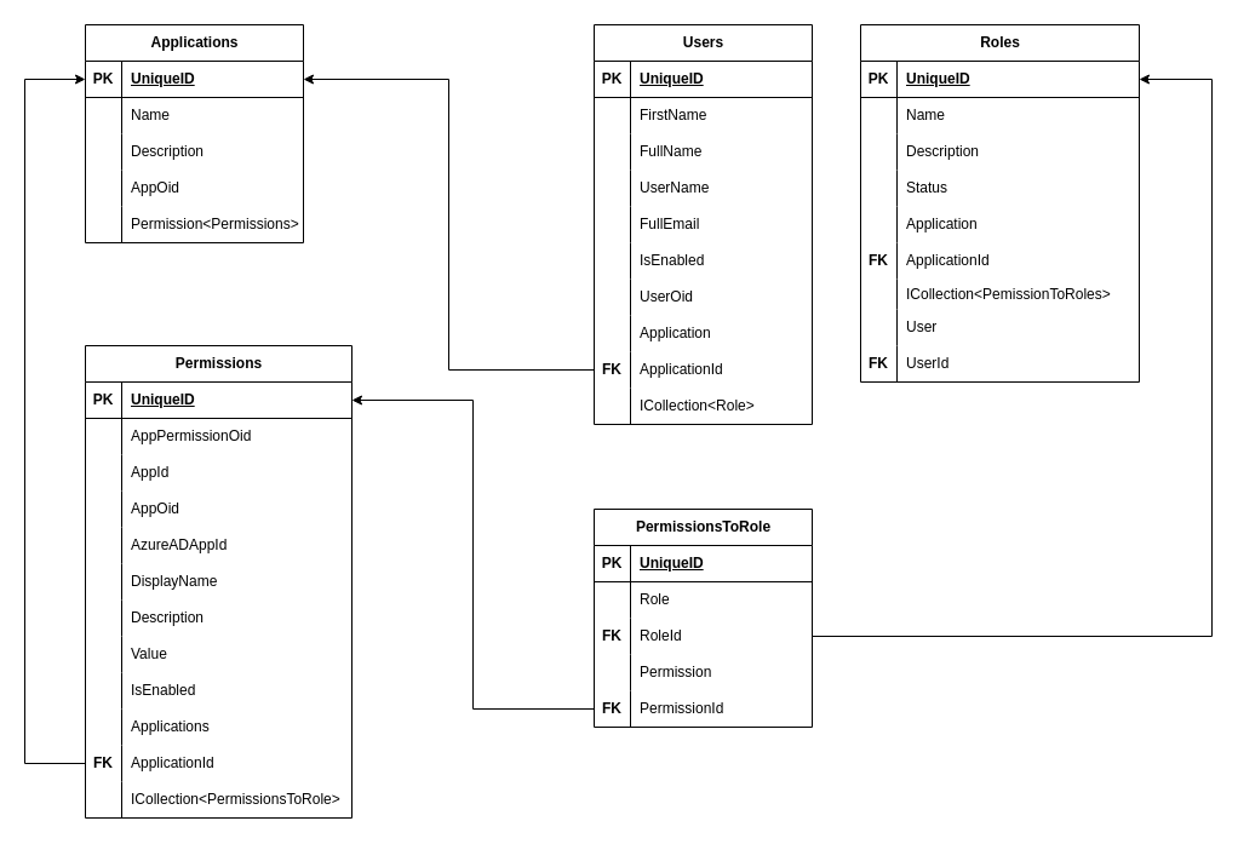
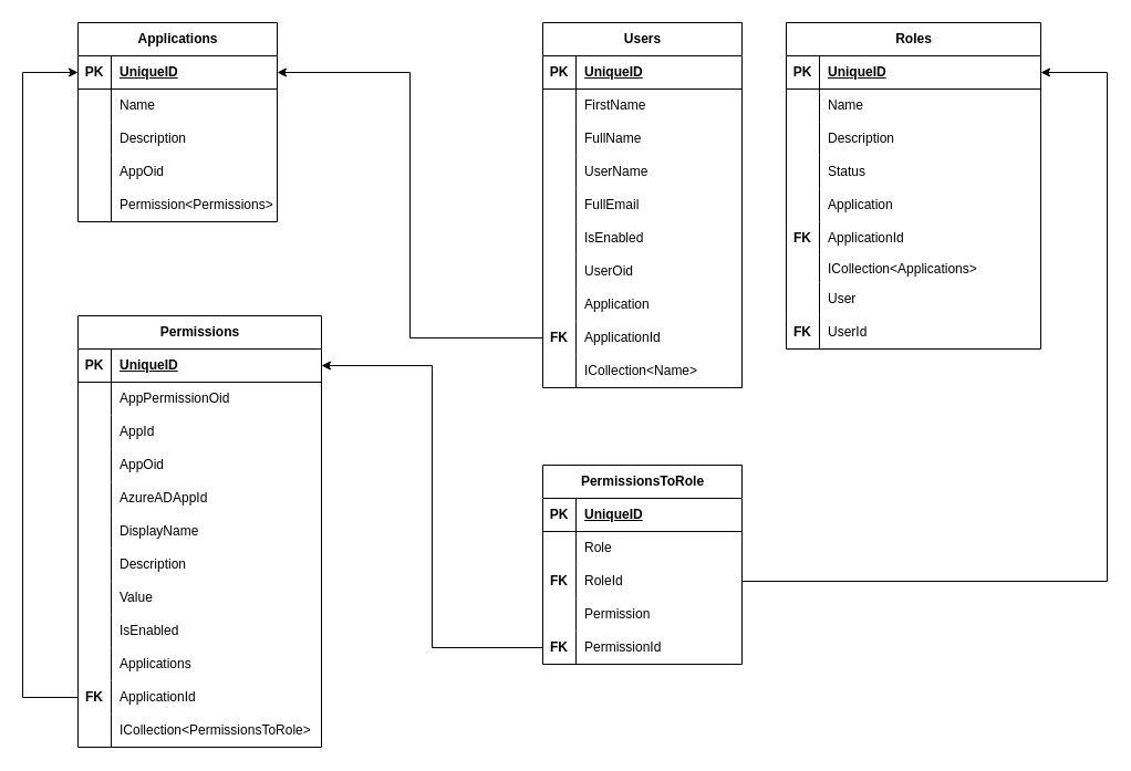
- <mxCell id="55" value="ICollection&amp;lt;PemissionToRoles&amp;gt;" style="shape=partialRectangle;connectable=0;fillColor=none;top=0;left=0;bottom=0;right=0;align=left;spacingLeft=6;overflow=hidden;whiteSpace=wrap;html=1;" parent="53" vertex="1"><mxGeometry x="30" width="200" height="25" as="geometry"><mxRectangle width="200" height="25" as="alternateBounds" /></mxGeometry></mxCell>
+ <mxCell id="55" value="ICollection&amp;lt;Applications&amp;gt;" style="shape=partialRectangle;connectable=0;fillColor=none;top=0;left=0;bottom=0;right=0;align=left;spacingLeft=6;overflow=hidden;whiteSpace=wrap;html=1;" parent="53" vertex="1"><mxGeometry x="30" width="200" height="25" as="geometry"><mxRectangle width="200" height="25" as="alternateBounds" /></mxGeometry></mxCell>
- <mxCell id="92" value="ICollection&amp;lt;Role&amp;gt;" style="shape=partialRectangle;connectable=0;fillColor=none;top=0;left=0;bottom=0;right=0;align=left;spacingLeft=6;overflow=hidden;whiteSpace=wrap;html=1;" parent="90" vertex="1"><mxGeometry x="30" width="150" height="30" as="geometry"><mxRectangle width="150" height="30" as="alternateBounds" /></mxGeometry></mxCell>
+ <mxCell id="92" value="ICollection&amp;lt;Name&amp;gt;" style="shape=partialRectangle;connectable=0;fillColor=none;top=0;left=0;bottom=0;right=0;align=left;spacingLeft=6;overflow=hidden;whiteSpace=wrap;html=1;" parent="90" vertex="1"><mxGeometry x="30" width="150" height="30" as="geometry"><mxRectangle width="150" height="30" as="alternateBounds" /></mxGeometry></mxCell>
